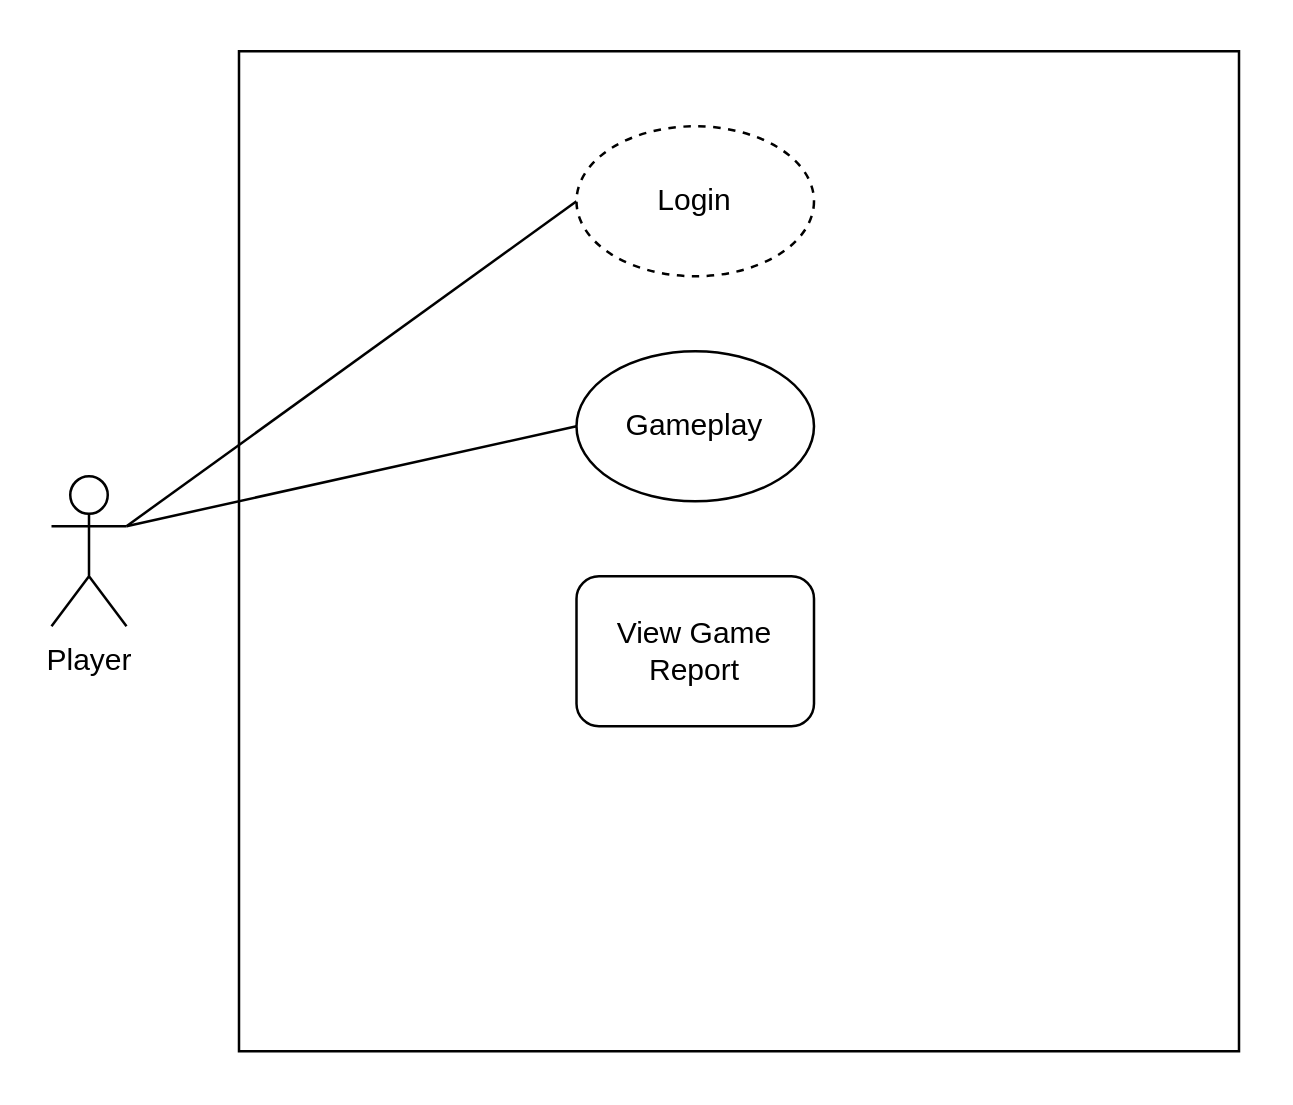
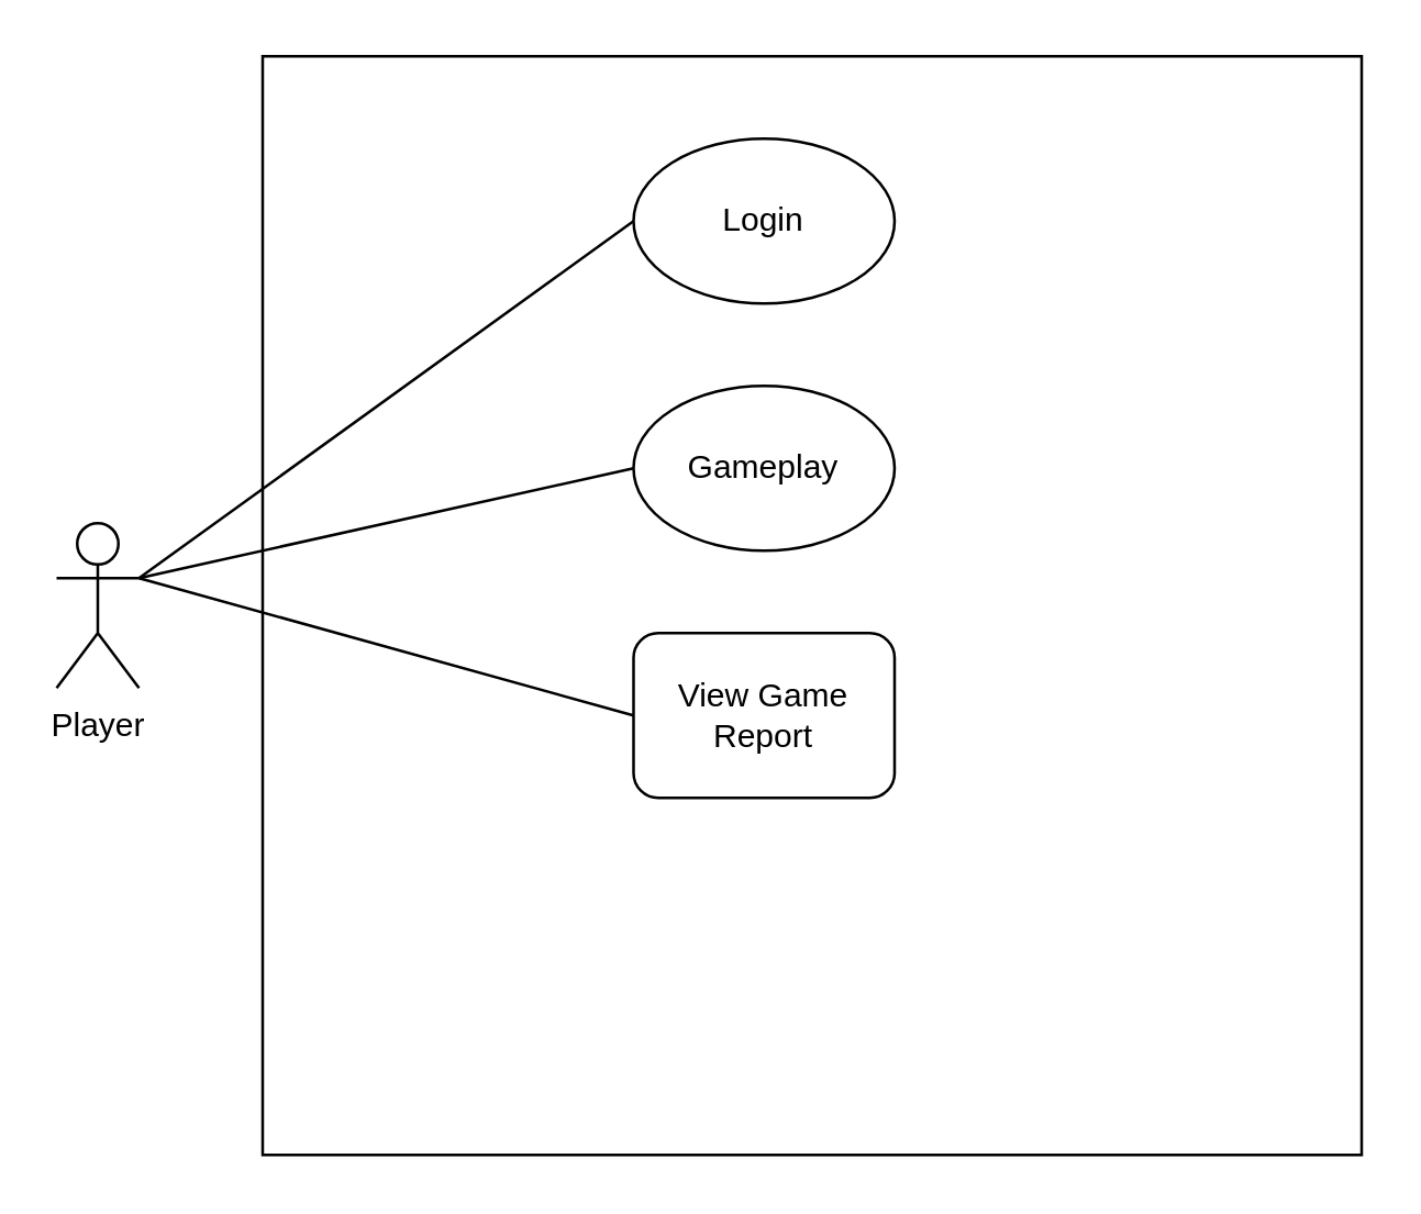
- <mxCell id="7" value="Login" style="ellipse;whiteSpace=wrap;html=1;dashed=1;" vertex="1" parent="1"><mxGeometry x="230" y="50" width="95" height="60" as="geometry" /></mxCell>
+ <mxCell id="7" value="Login" style="ellipse;whiteSpace=wrap;html=1;" vertex="1" parent="1"><mxGeometry x="230" y="50" width="95" height="60" as="geometry" /></mxCell>
+ <mxCell id="5" style="edgeStyle=none;rounded=0;orthogonalLoop=1;jettySize=auto;html=1;exitX=1;exitY=0.333;exitDx=0;exitDy=0;exitPerimeter=0;entryX=0;entryY=0.5;entryDx=0;entryDy=0;endArrow=none;endFill=0;" edge="1" parent="1" source="6" target="9"><mxGeometry relative="1" as="geometry" /></mxCell>
